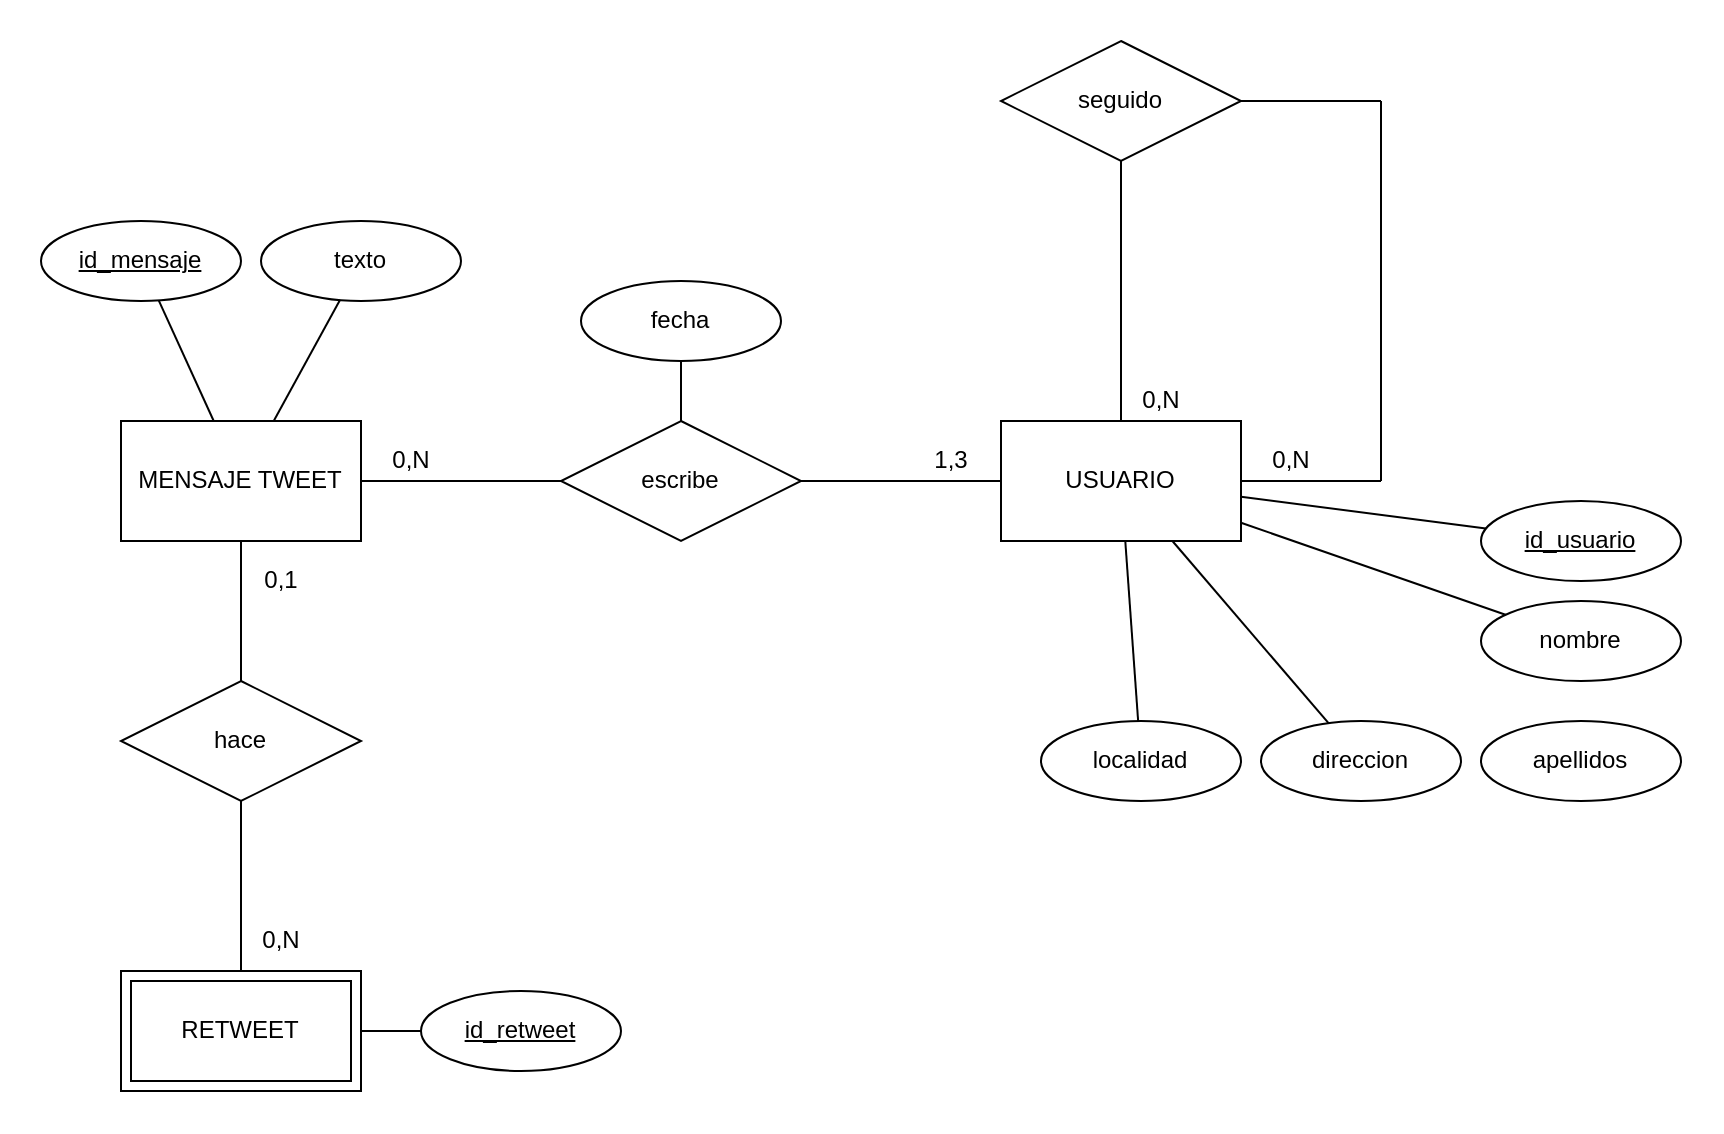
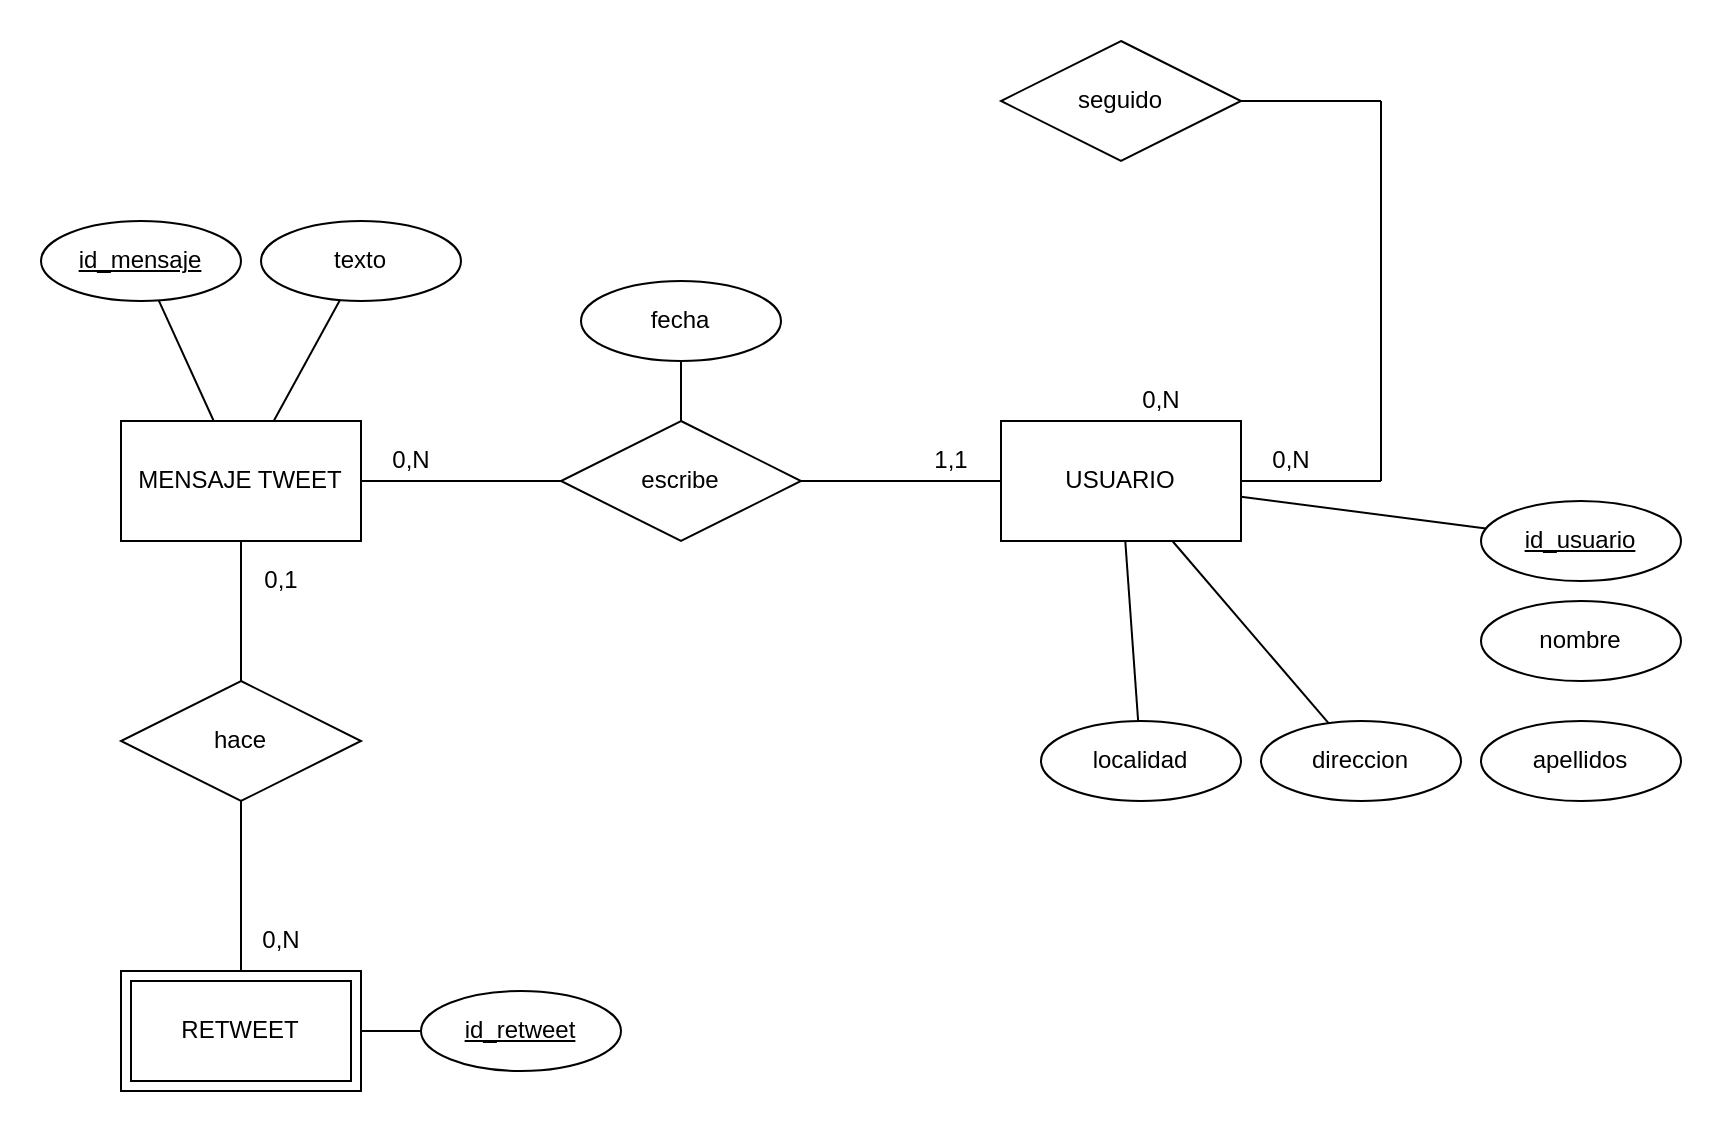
- <mxCell id="9" value="" style="endArrow=none;html=1;rounded=0;" edge="1" parent="1" source="8" target="2"><mxGeometry relative="1" as="geometry"><mxPoint x="420" y="360" as="sourcePoint" /><mxPoint x="580" y="360" as="targetPoint" /></mxGeometry></mxCell>
- <mxCell id="27" value="1,3" style="text;html=1;align=center;verticalAlign=middle;resizable=0;points=[];autosize=1;strokeColor=none;fillColor=none;" vertex="1" parent="1"><mxGeometry x="460" y="220" width="30" height="20" as="geometry" /></mxCell>
+ <mxCell id="27" value="1,1" style="text;html=1;align=center;verticalAlign=middle;resizable=0;points=[];autosize=1;strokeColor=none;fillColor=none;" vertex="1" parent="1"><mxGeometry x="460" y="220" width="30" height="20" as="geometry" /></mxCell>
- <mxCell id="15" value="" style="endArrow=none;html=1;rounded=0;" edge="1" parent="1" source="2" target="4"><mxGeometry relative="1" as="geometry"><mxPoint x="420" y="360" as="sourcePoint" /><mxPoint x="580" y="360" as="targetPoint" /></mxGeometry></mxCell>
